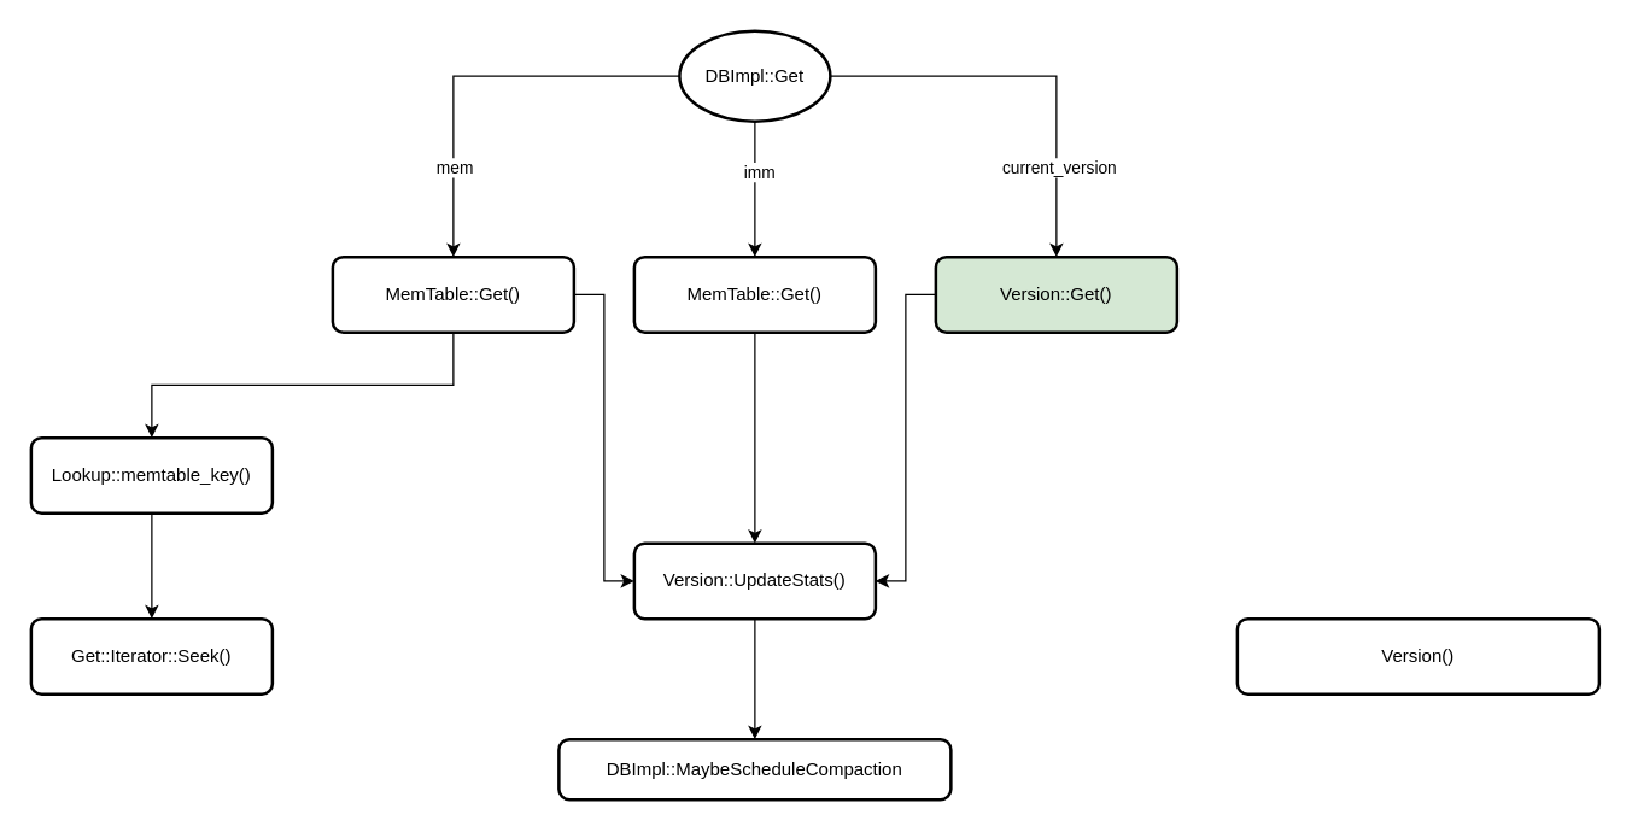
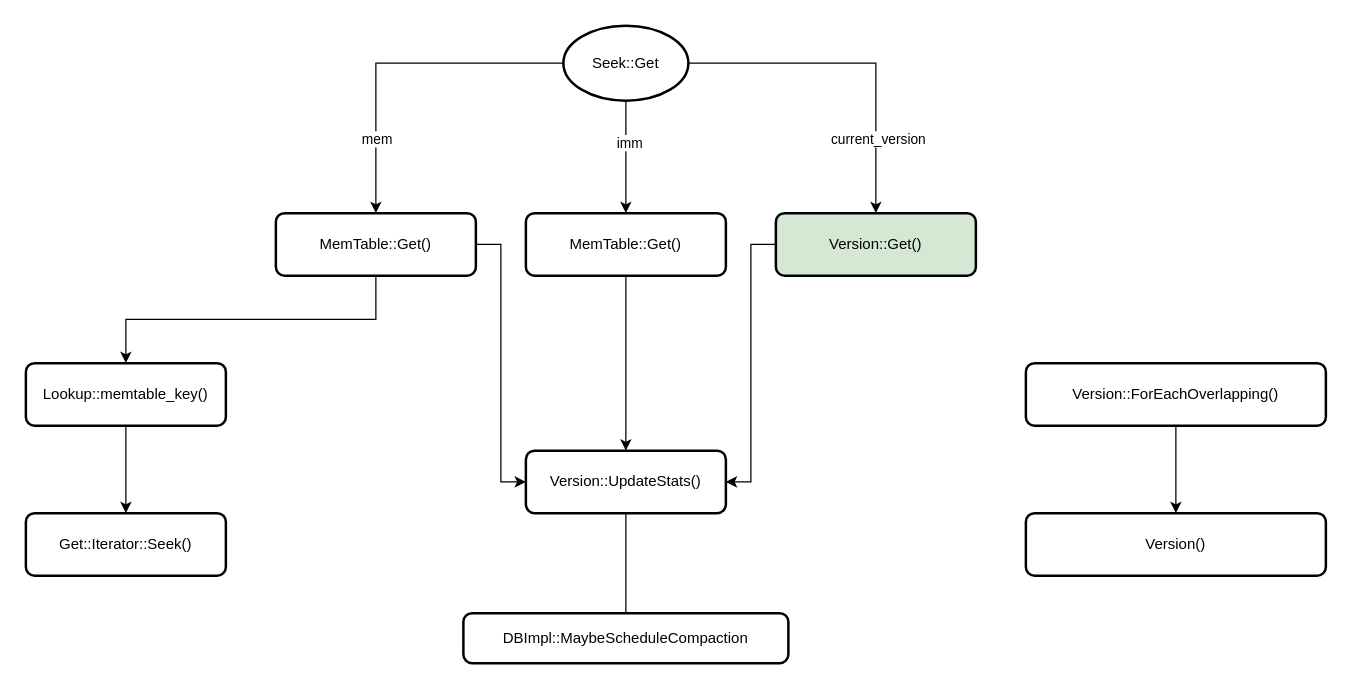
- <mxCell id="11" value="DBImpl::Get" style="strokeWidth=2;html=1;shape=mxgraph.flowchart.start_1;whiteSpace=wrap;" vertex="1" parent="1"><mxGeometry x="450" y="20" width="100" height="60" as="geometry" /></mxCell>
+ <mxCell id="11" value="Seek::Get" style="strokeWidth=2;html=1;shape=mxgraph.flowchart.start_1;whiteSpace=wrap;" vertex="1" parent="1"><mxGeometry x="450" y="20" width="100" height="60" as="geometry" /></mxCell>
+ <mxCell id="22" value="Version::ForEachOverlapping()" style="rounded=1;whiteSpace=wrap;html=1;absoluteArcSize=1;arcSize=14;strokeWidth=2;" vertex="1" parent="1"><mxGeometry x="820" y="290" width="240" height="50" as="geometry" /></mxCell>
+ <mxCell id="21" style="edgeStyle=orthogonalEdgeStyle;rounded=0;orthogonalLoop=1;jettySize=auto;html=1;entryX=0.5;entryY=0;entryDx=0;entryDy=0;" edge="1" parent="1" source="22" target="23"><mxGeometry relative="1" as="geometry" /></mxCell>
- <mxCell id="14" style="edgeStyle=orthogonalEdgeStyle;rounded=0;orthogonalLoop=1;jettySize=auto;html=1;entryX=0.5;entryY=0;entryDx=0;entryDy=0;" edge="1" parent="1" source="15" target="24"><mxGeometry relative="1" as="geometry" /></mxCell>
+ <mxCell id="14" style="edgeStyle=orthogonalEdgeStyle;rounded=0;orthogonalLoop=1;jettySize=auto;html=1;entryX=0.5;entryY=0;entryDx=0;entryDy=0;endArrow=none;" edge="1" parent="1" source="15" target="24"><mxGeometry relative="1" as="geometry" /></mxCell>
